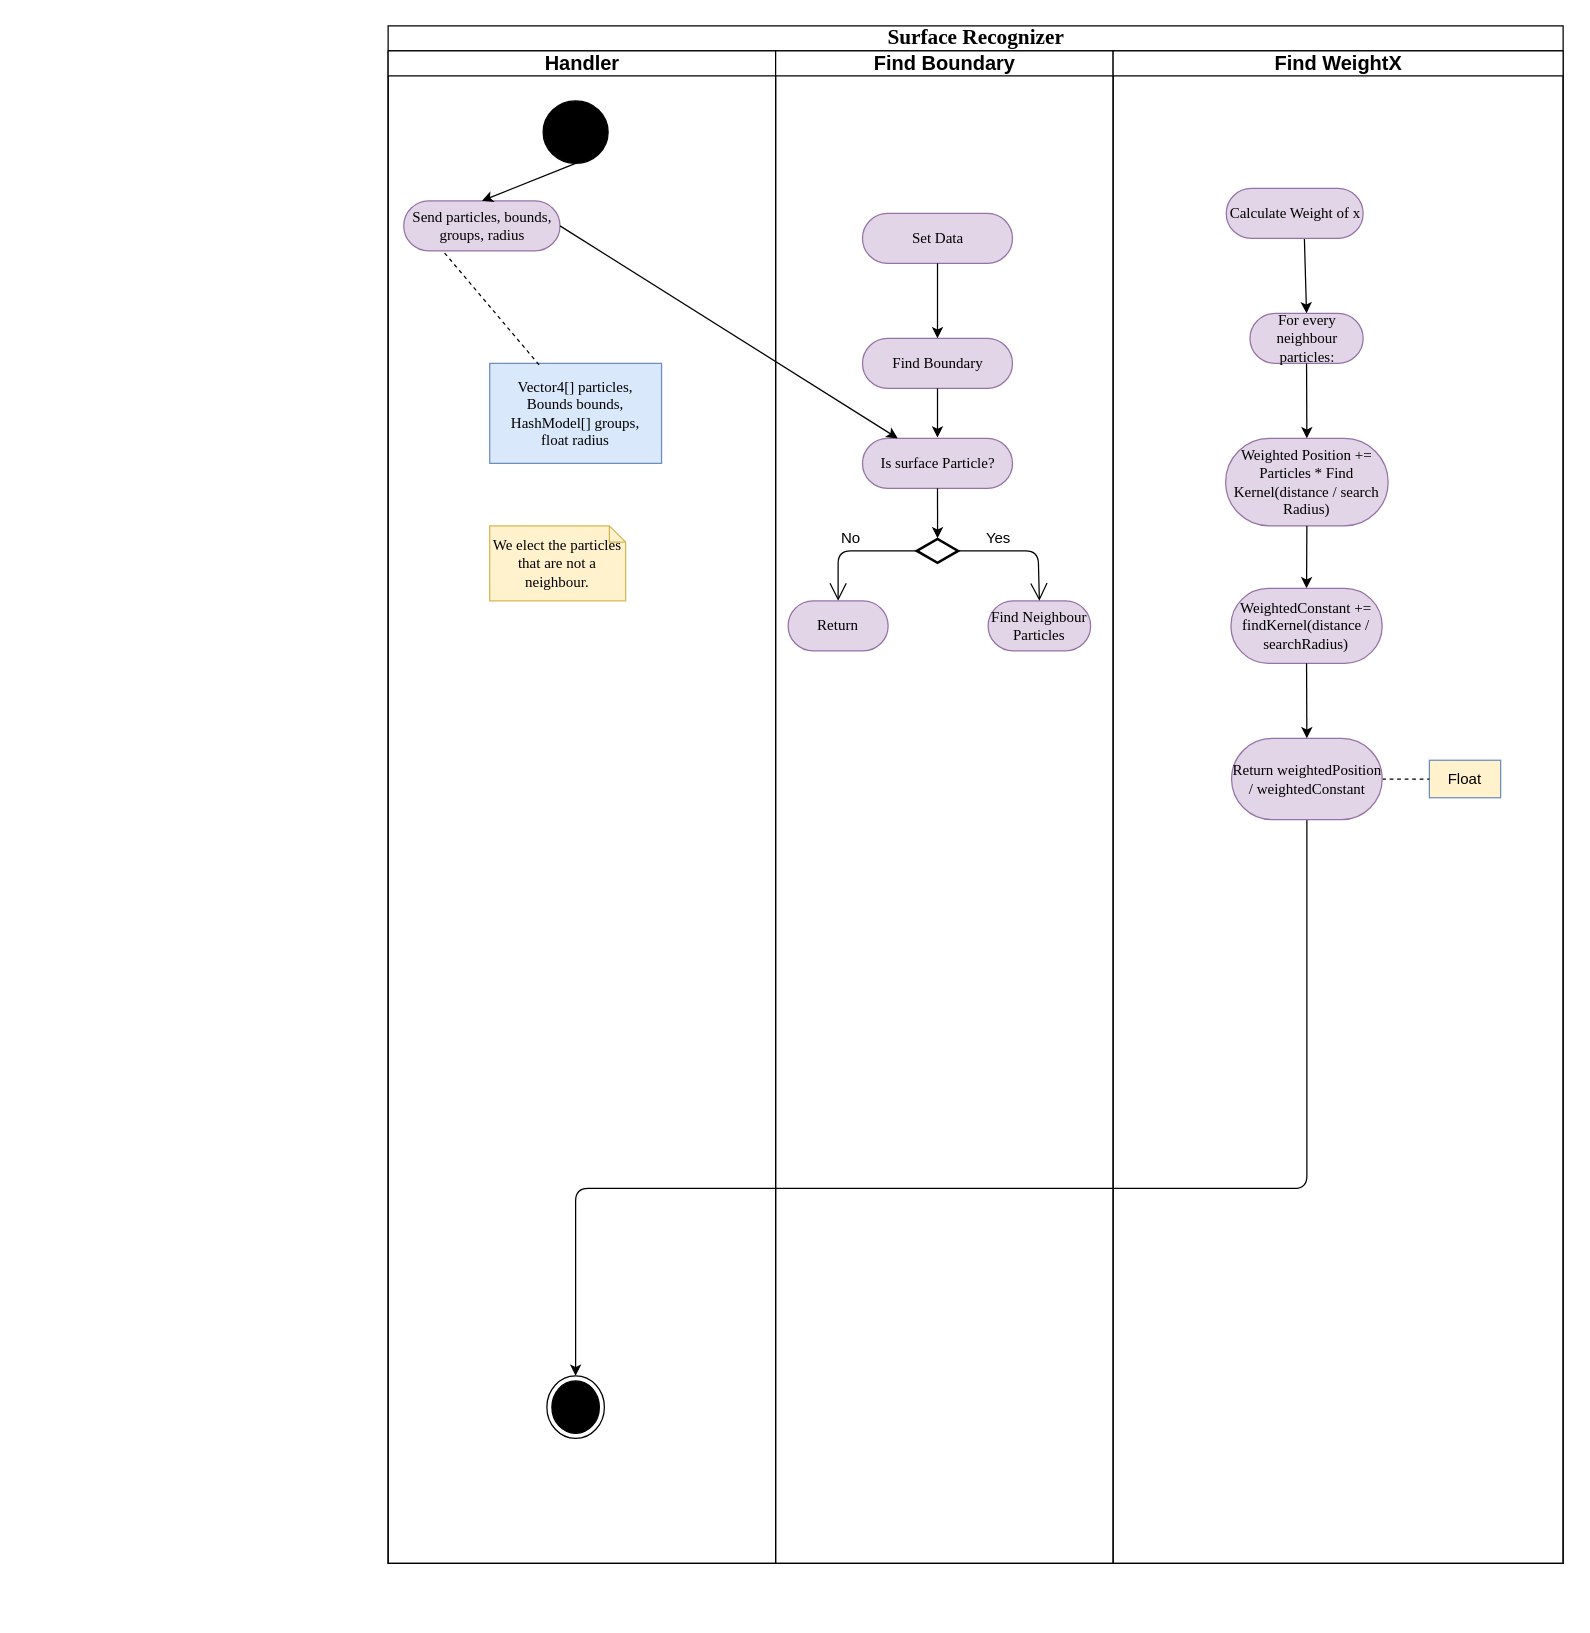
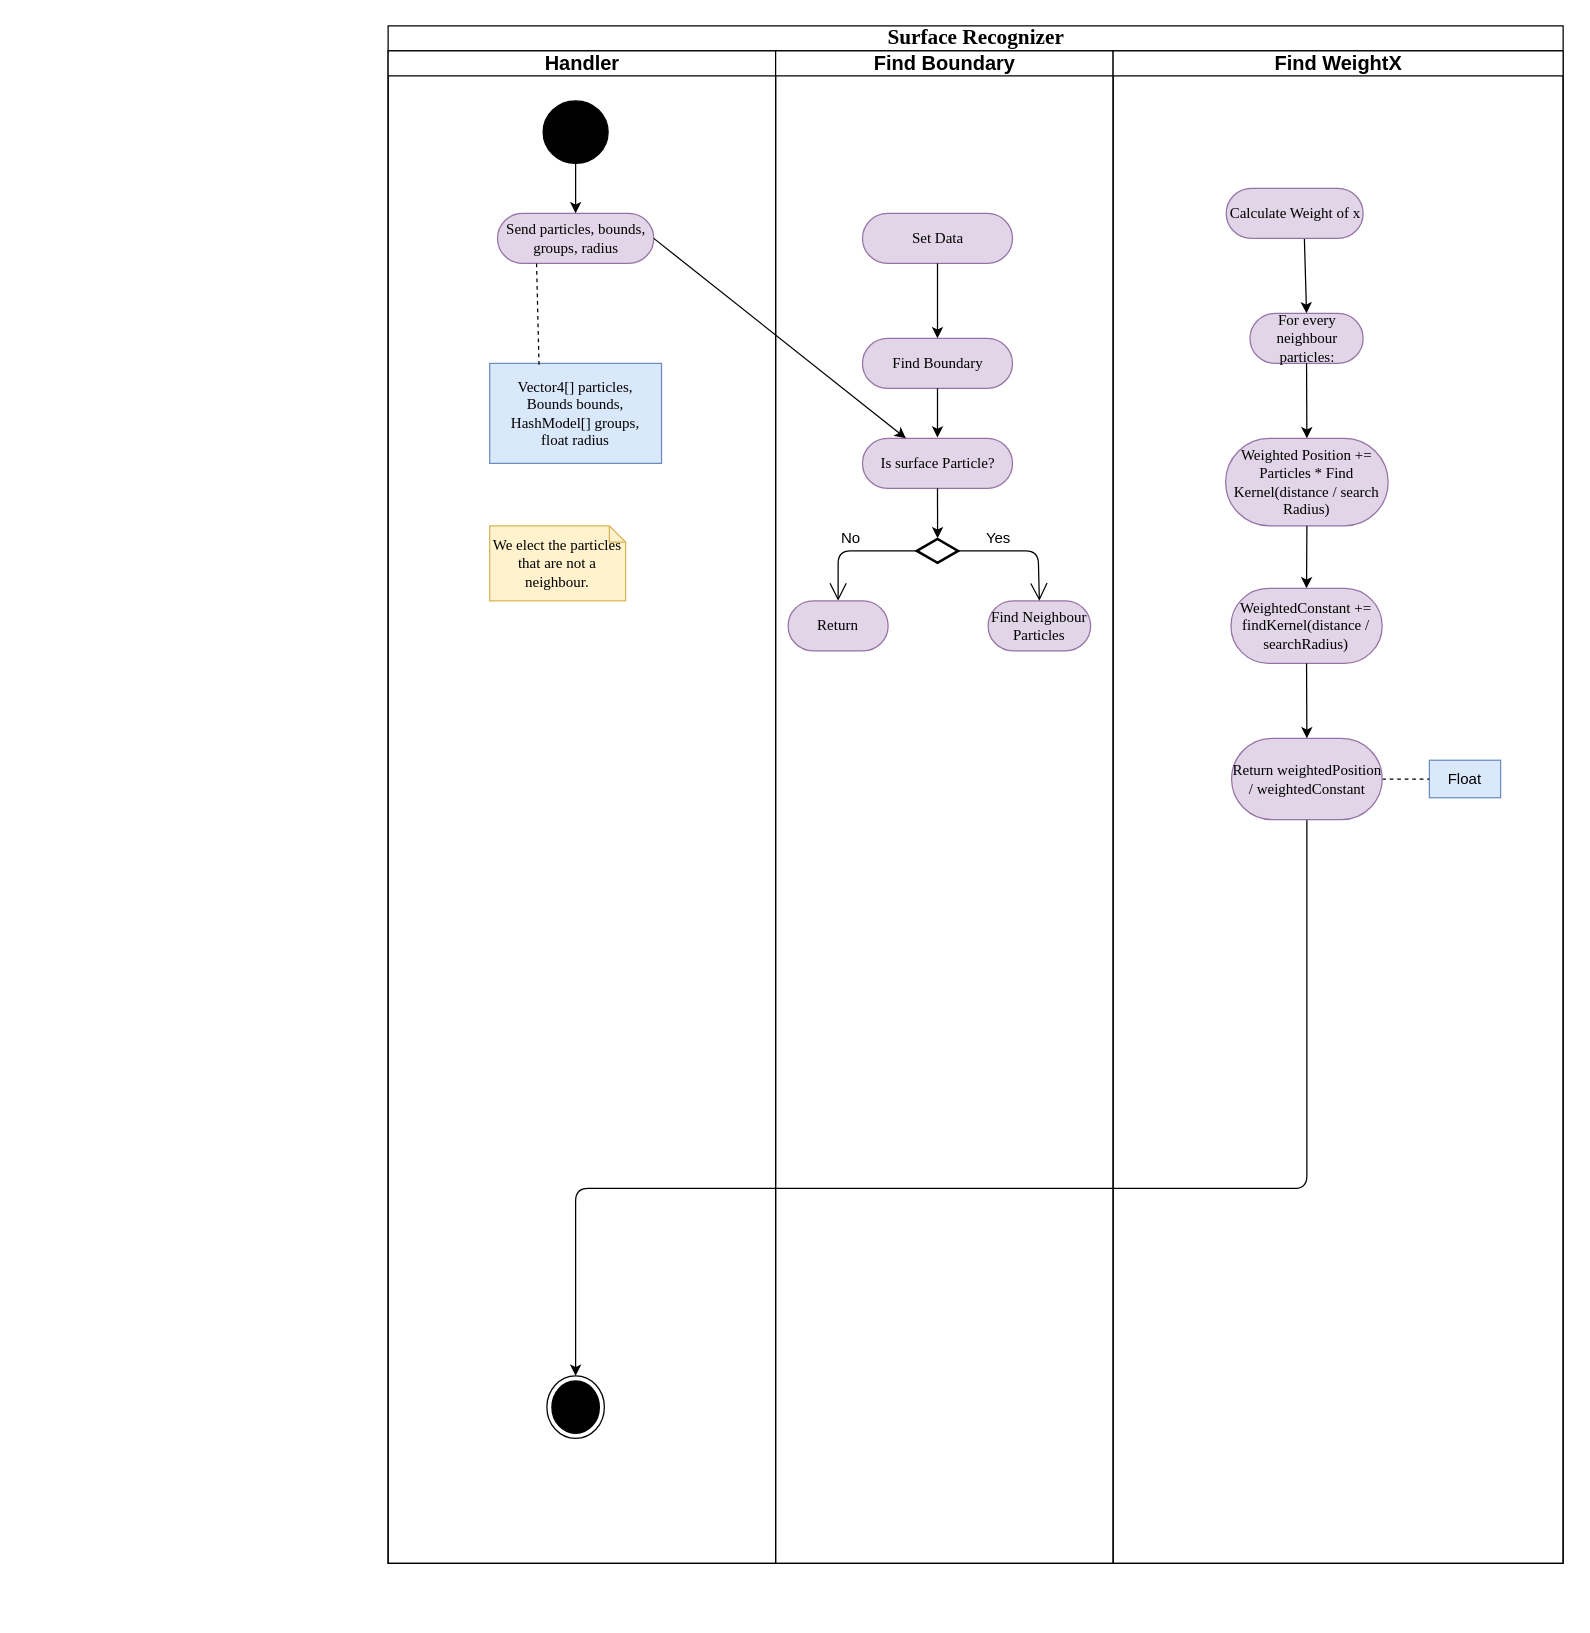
- <mxCell id="5" value="Send particles, bounds, groups, radius" style="rounded=1;whiteSpace=wrap;html=1;shadow=0;comic=0;labelBackgroundColor=none;strokeWidth=1;fontFamily=Verdana;fontSize=12;align=center;arcSize=50;fillColor=#e1d5e7;strokeColor=#9673a6;" parent="3" vertex="1"><mxGeometry x="12.5" y="120" width="125" height="40" as="geometry" /></mxCell>
+ <mxCell id="5" value="Send particles, bounds, groups, radius" style="rounded=1;whiteSpace=wrap;html=1;shadow=0;comic=0;labelBackgroundColor=none;strokeWidth=1;fontFamily=Verdana;fontSize=12;align=center;arcSize=50;fillColor=#e1d5e7;strokeColor=#9673a6;" parent="3" vertex="1"><mxGeometry x="87.5" y="130" width="125" height="40" as="geometry" /></mxCell>
- <mxCell id="33" value="Float" style="rounded=0;whiteSpace=wrap;html=1;strokeWidth=1;fillColor=#fff2cc;strokeColor=#6c8ebf;" parent="27" vertex="1"><mxGeometry x="253" y="567.5" width="57" height="30" as="geometry" /></mxCell>
+ <mxCell id="33" value="Float" style="rounded=0;whiteSpace=wrap;html=1;strokeWidth=1;fillColor=#dae8fc;strokeColor=#6c8ebf;" parent="27" vertex="1"><mxGeometry x="253" y="567.5" width="57" height="30" as="geometry" /></mxCell>
